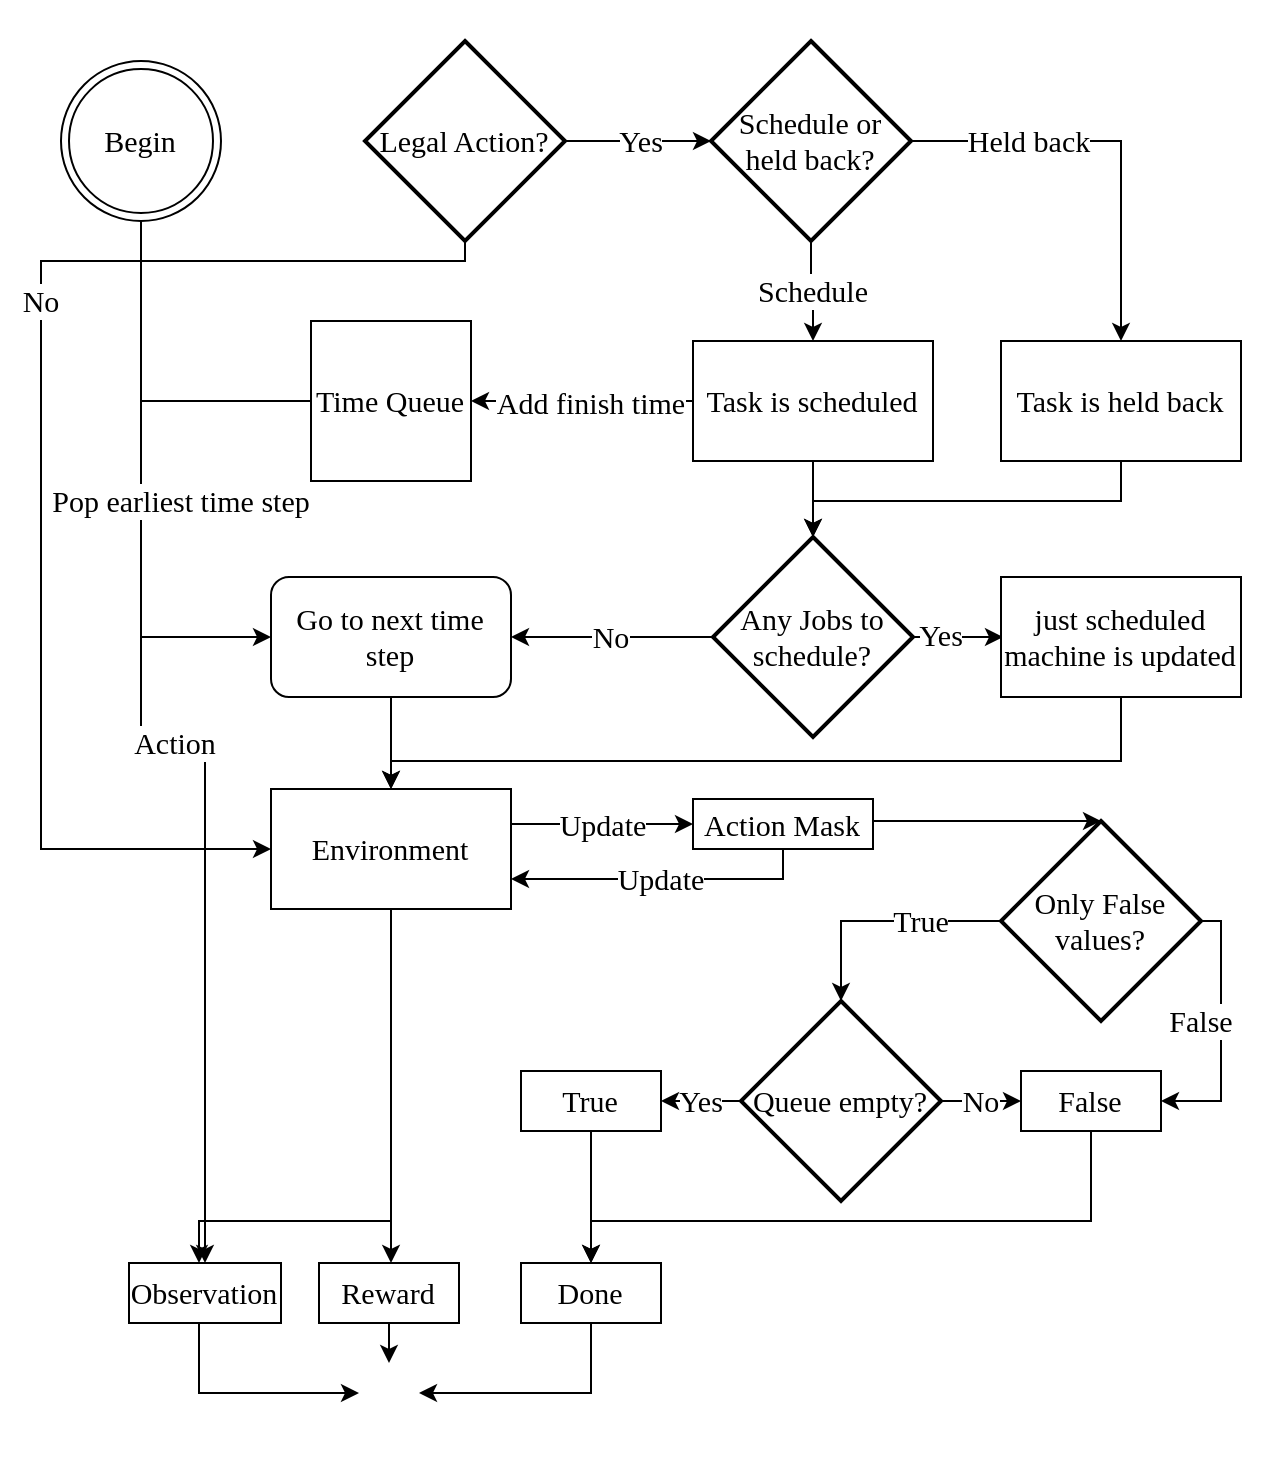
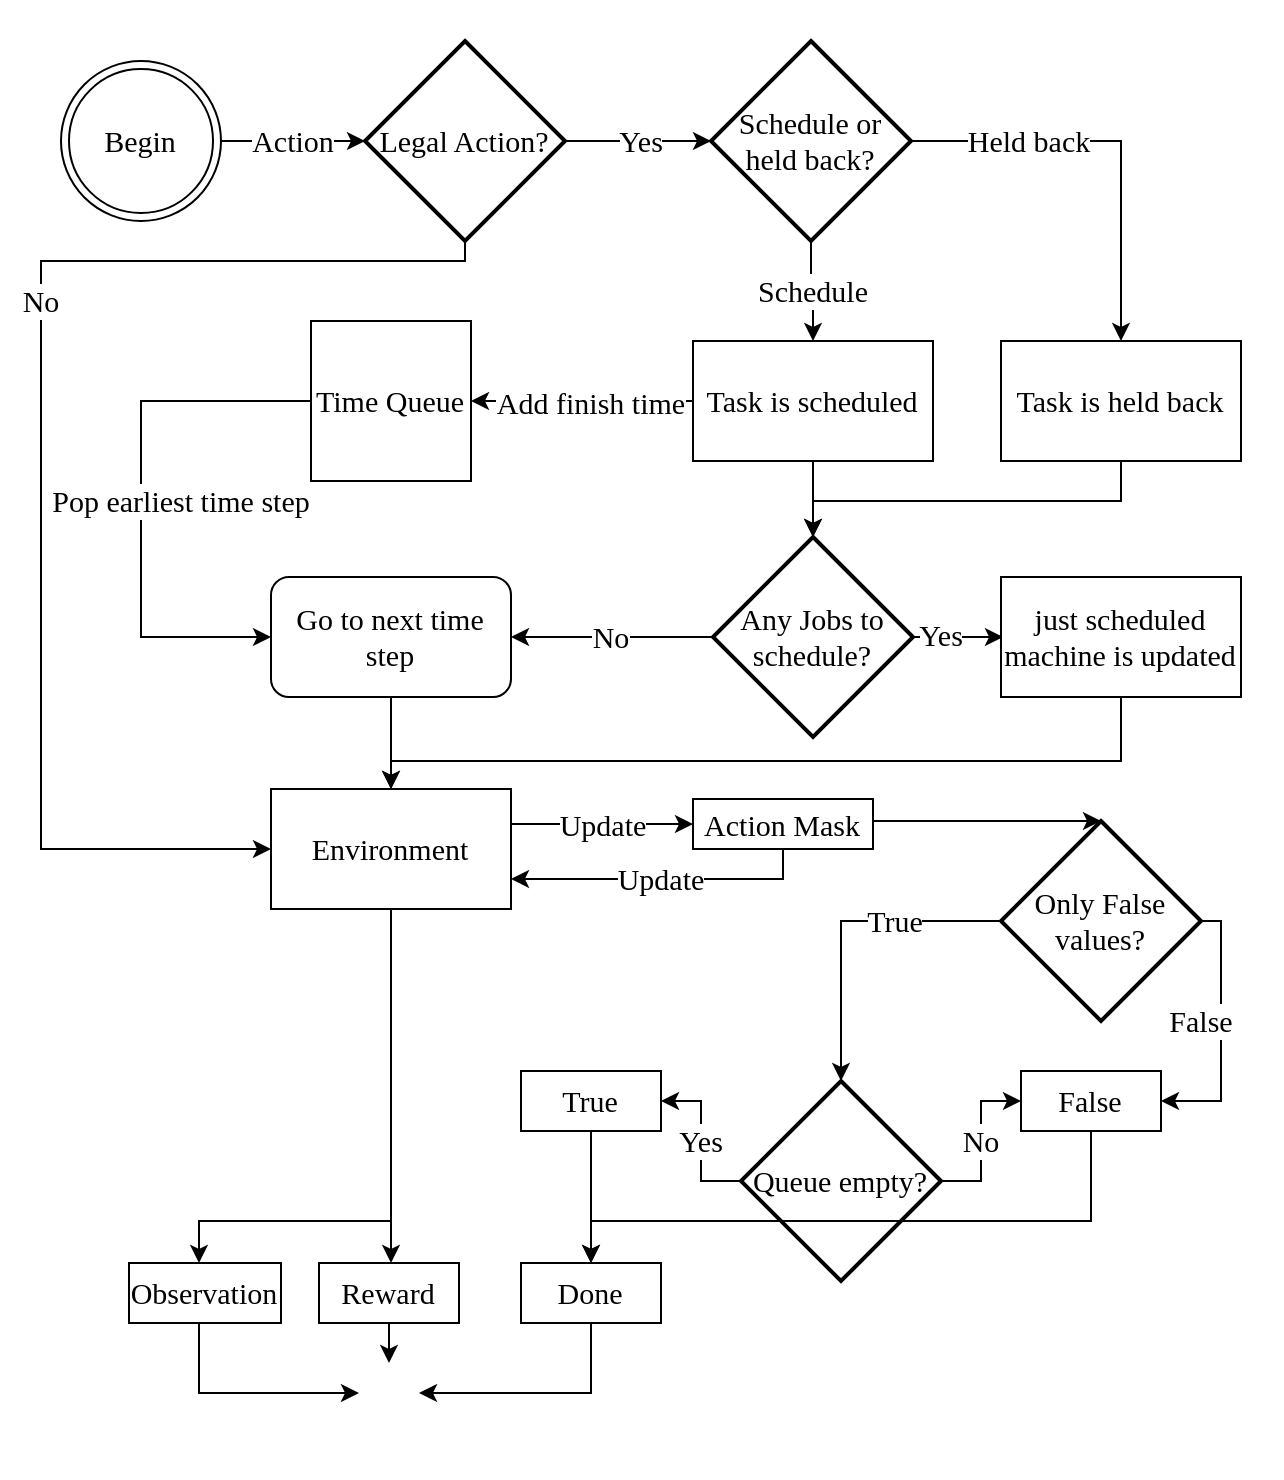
- <mxCell id="2" value="Action" style="edgeStyle=orthogonalEdgeStyle;rounded=0;orthogonalLoop=1;jettySize=auto;html=1;fontFamily=Times New Roman;fontSize=15;" edge="1" parent="1" source="3" target="16"><mxGeometry relative="1" as="geometry"><mxPoint x="130" y="70" as="targetPoint" /></mxGeometry></mxCell>
+ <mxCell id="2" value="Action" style="edgeStyle=orthogonalEdgeStyle;rounded=0;orthogonalLoop=1;jettySize=auto;html=1;entryX=0;entryY=0.5;entryDx=0;entryDy=0;entryPerimeter=0;fontFamily=Times New Roman;fontSize=15;" edge="1" parent="1" source="3" target="6"><mxGeometry relative="1" as="geometry"><mxPoint x="130" y="70" as="targetPoint" /></mxGeometry></mxCell>
- <mxCell id="38" value="Queue empty?" style="strokeWidth=2;html=1;shape=mxgraph.flowchart.decision;whiteSpace=wrap;fontFamily=Times New Roman;fontSize=15;" vertex="1" parent="1"><mxGeometry x="370" y="500" width="100" height="100" as="geometry" /></mxCell>
+ <mxCell id="38" value="Queue empty?" style="strokeWidth=2;html=1;shape=mxgraph.flowchart.decision;whiteSpace=wrap;fontFamily=Times New Roman;fontSize=15;" vertex="1" parent="1"><mxGeometry x="370" y="540" width="100" height="100" as="geometry" /></mxCell>
